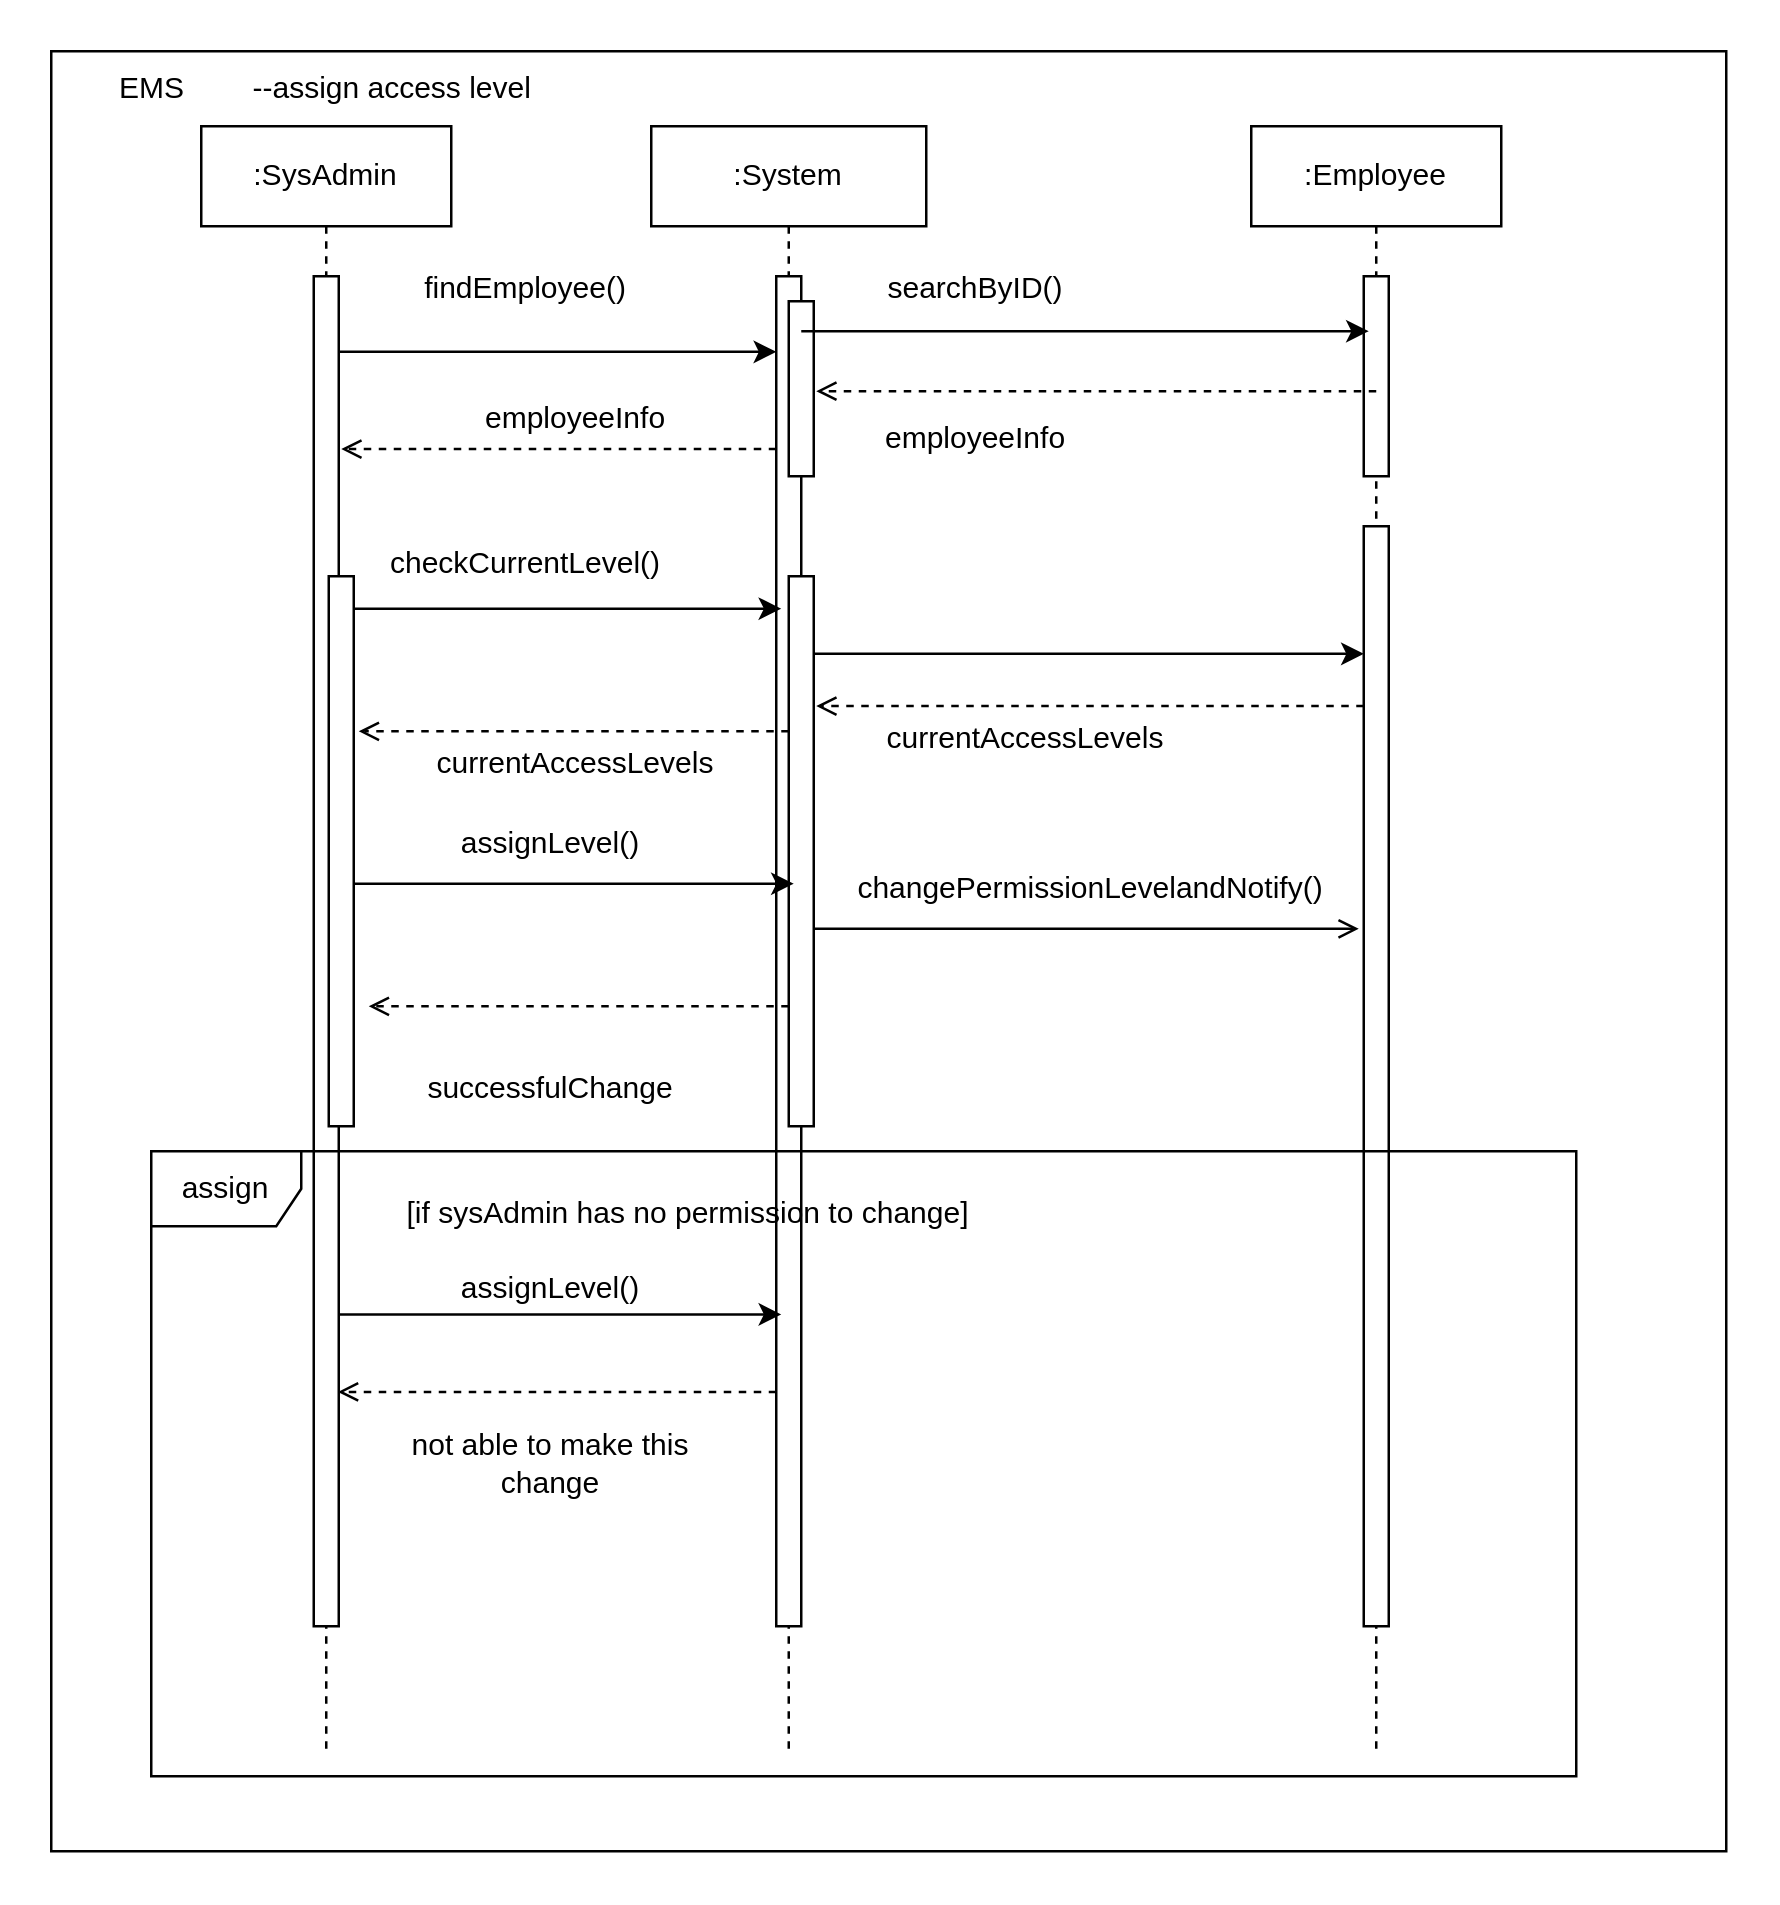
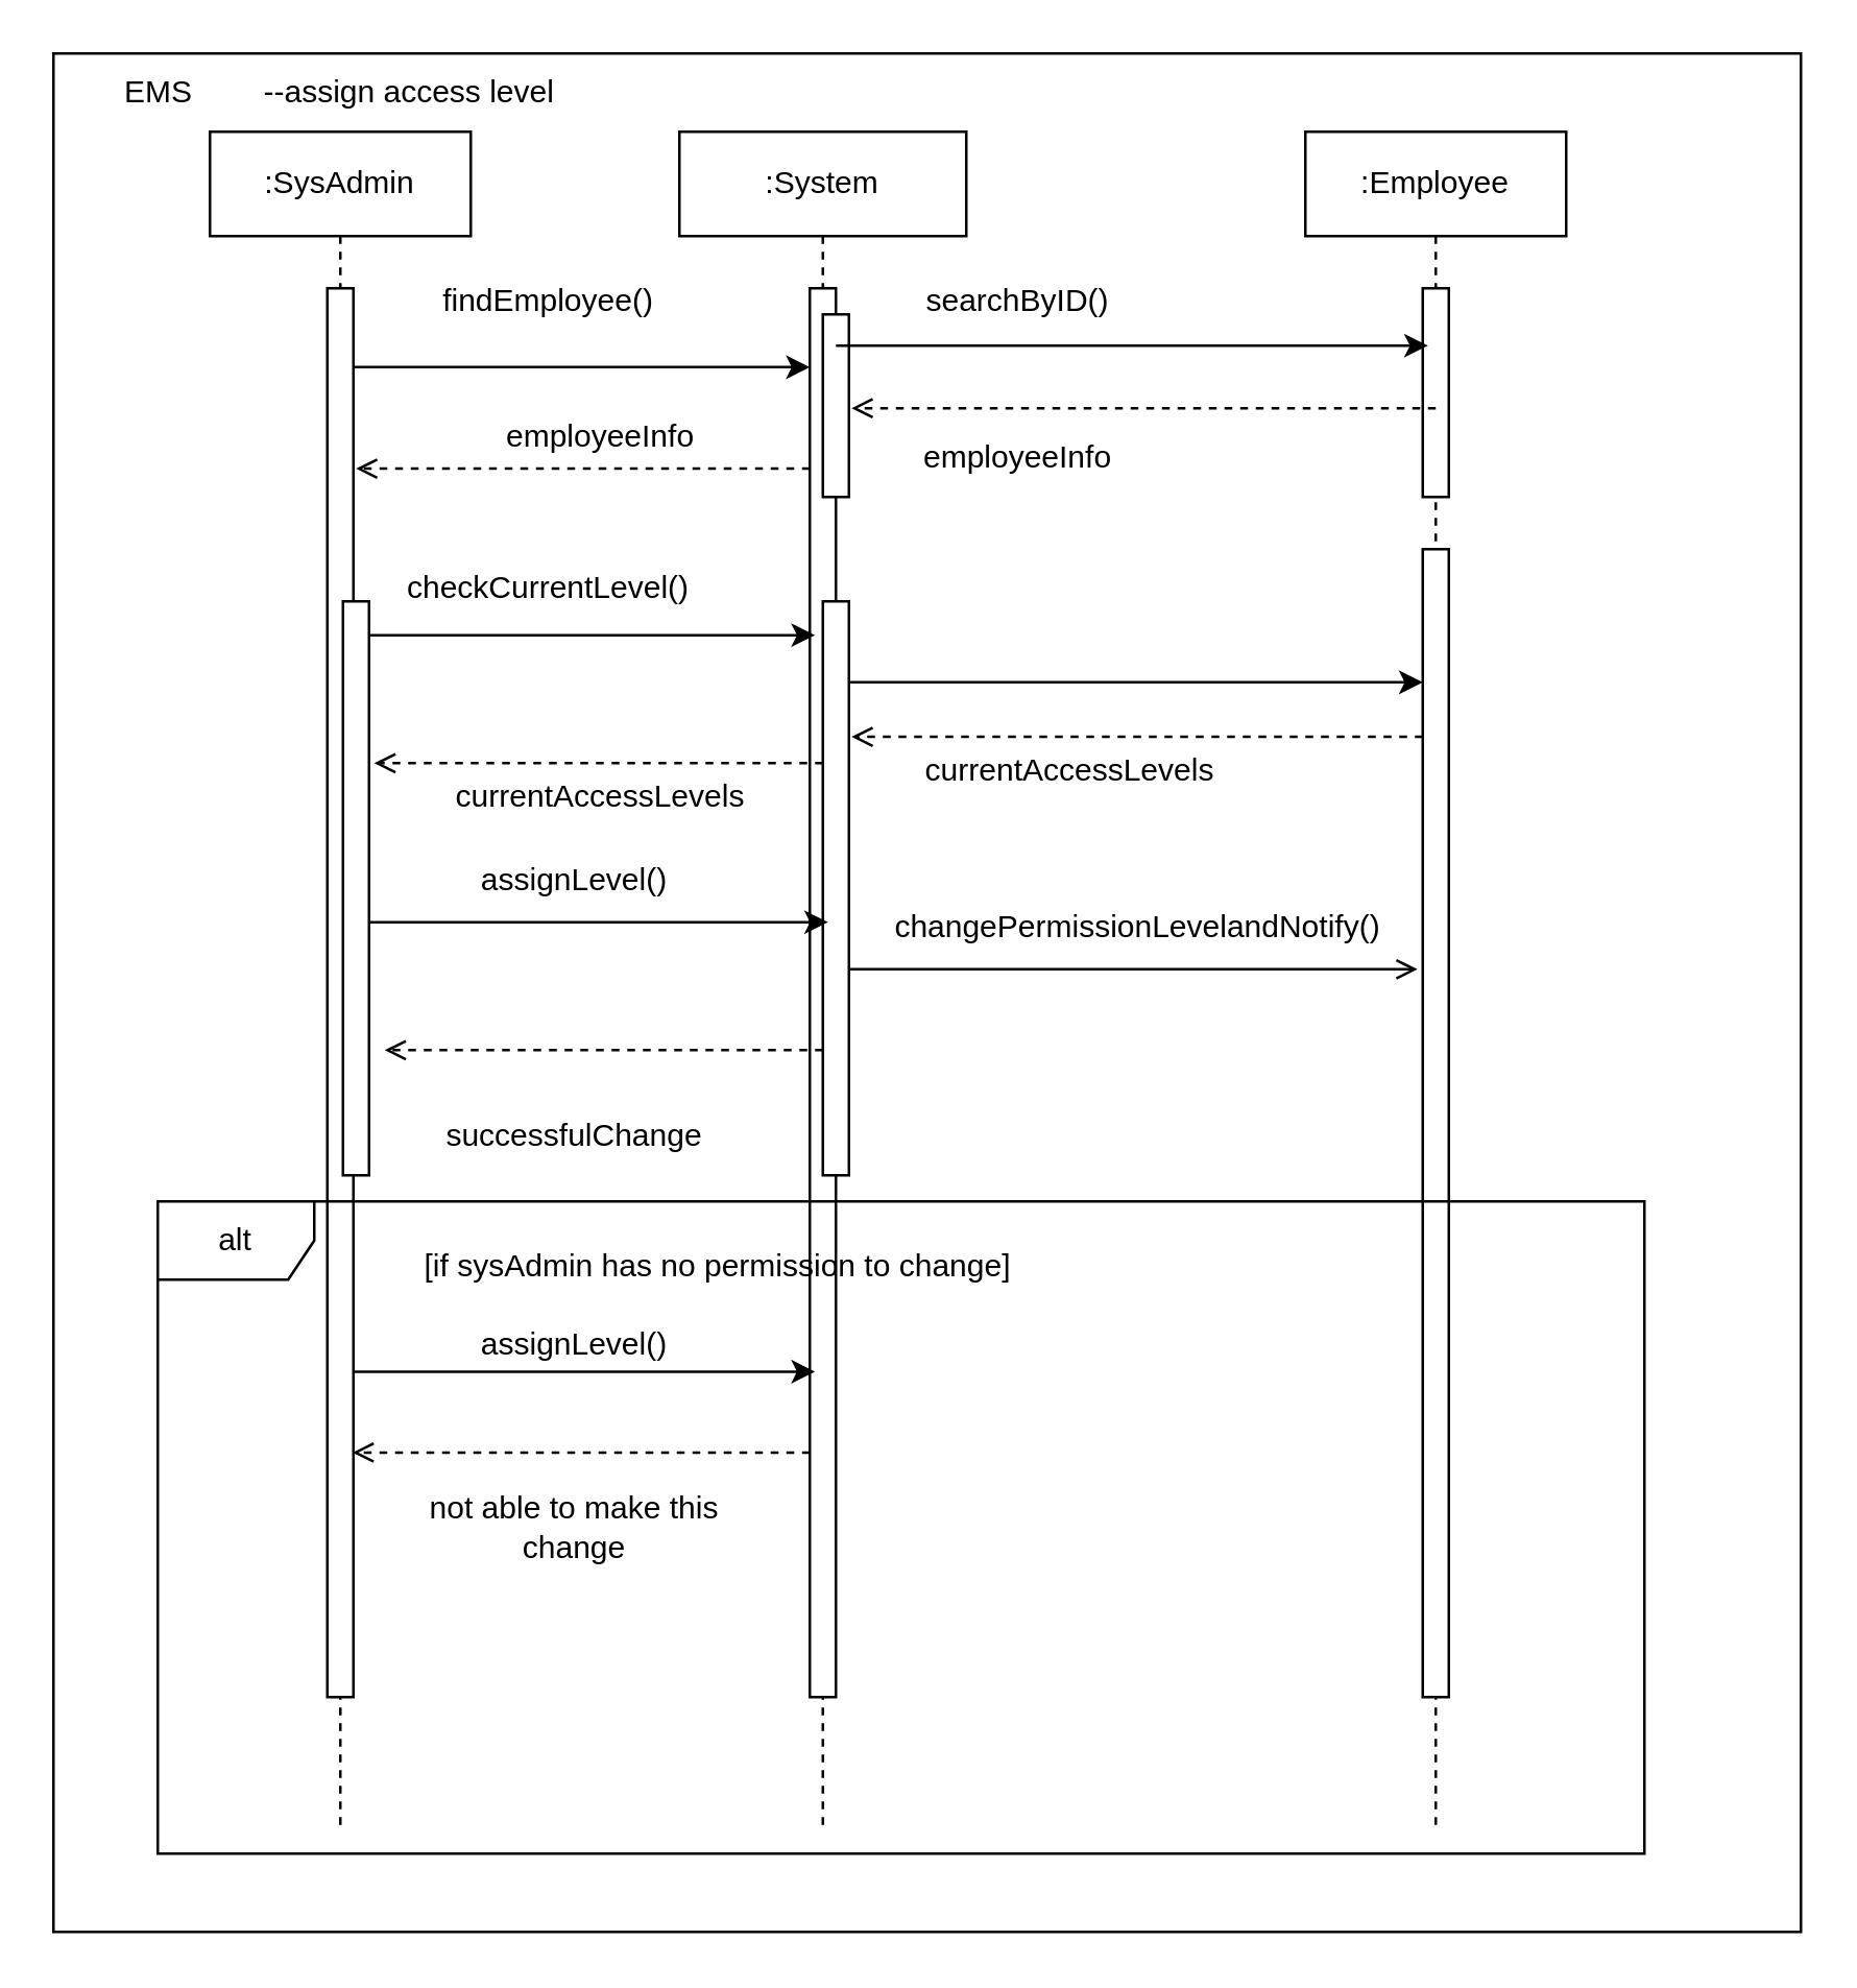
- <mxCell id="35" value="assign" style="shape=umlFrame;whiteSpace=wrap;html=1;" vertex="1" parent="1"><mxGeometry x="60" y="460" width="570" height="250" as="geometry" /></mxCell>
+ <mxCell id="35" value="alt" style="shape=umlFrame;whiteSpace=wrap;html=1;" vertex="1" parent="1"><mxGeometry x="60" y="460" width="570" height="250" as="geometry" /></mxCell>
